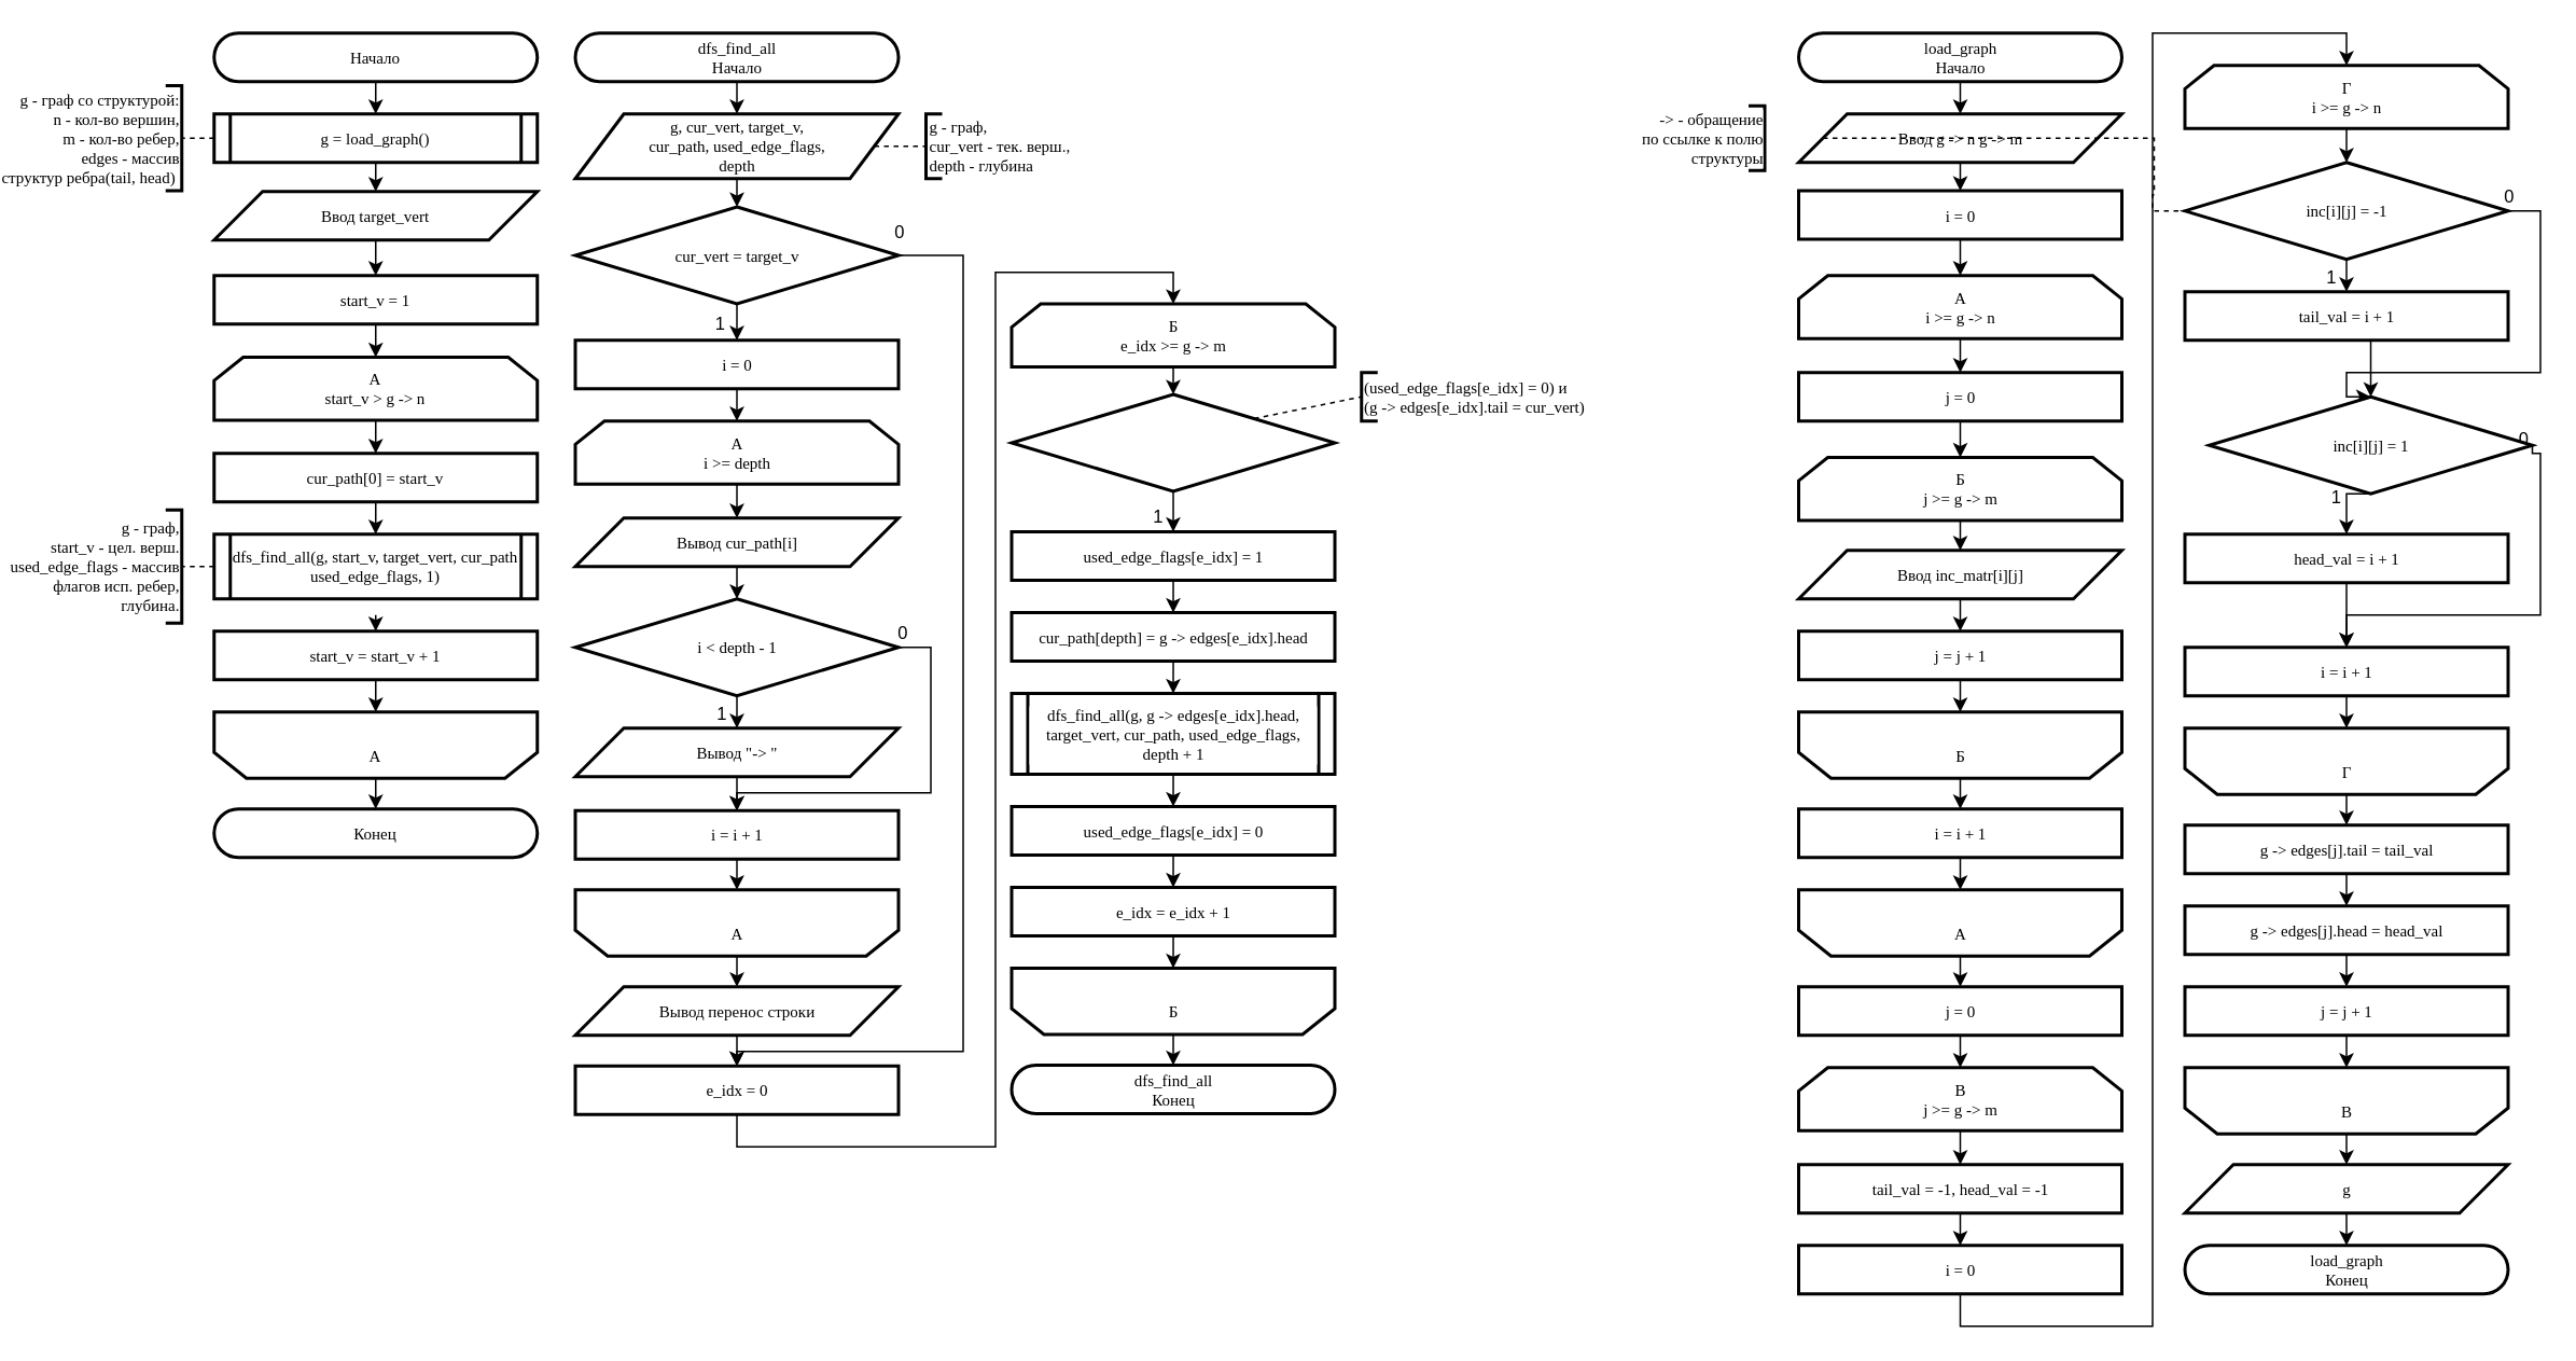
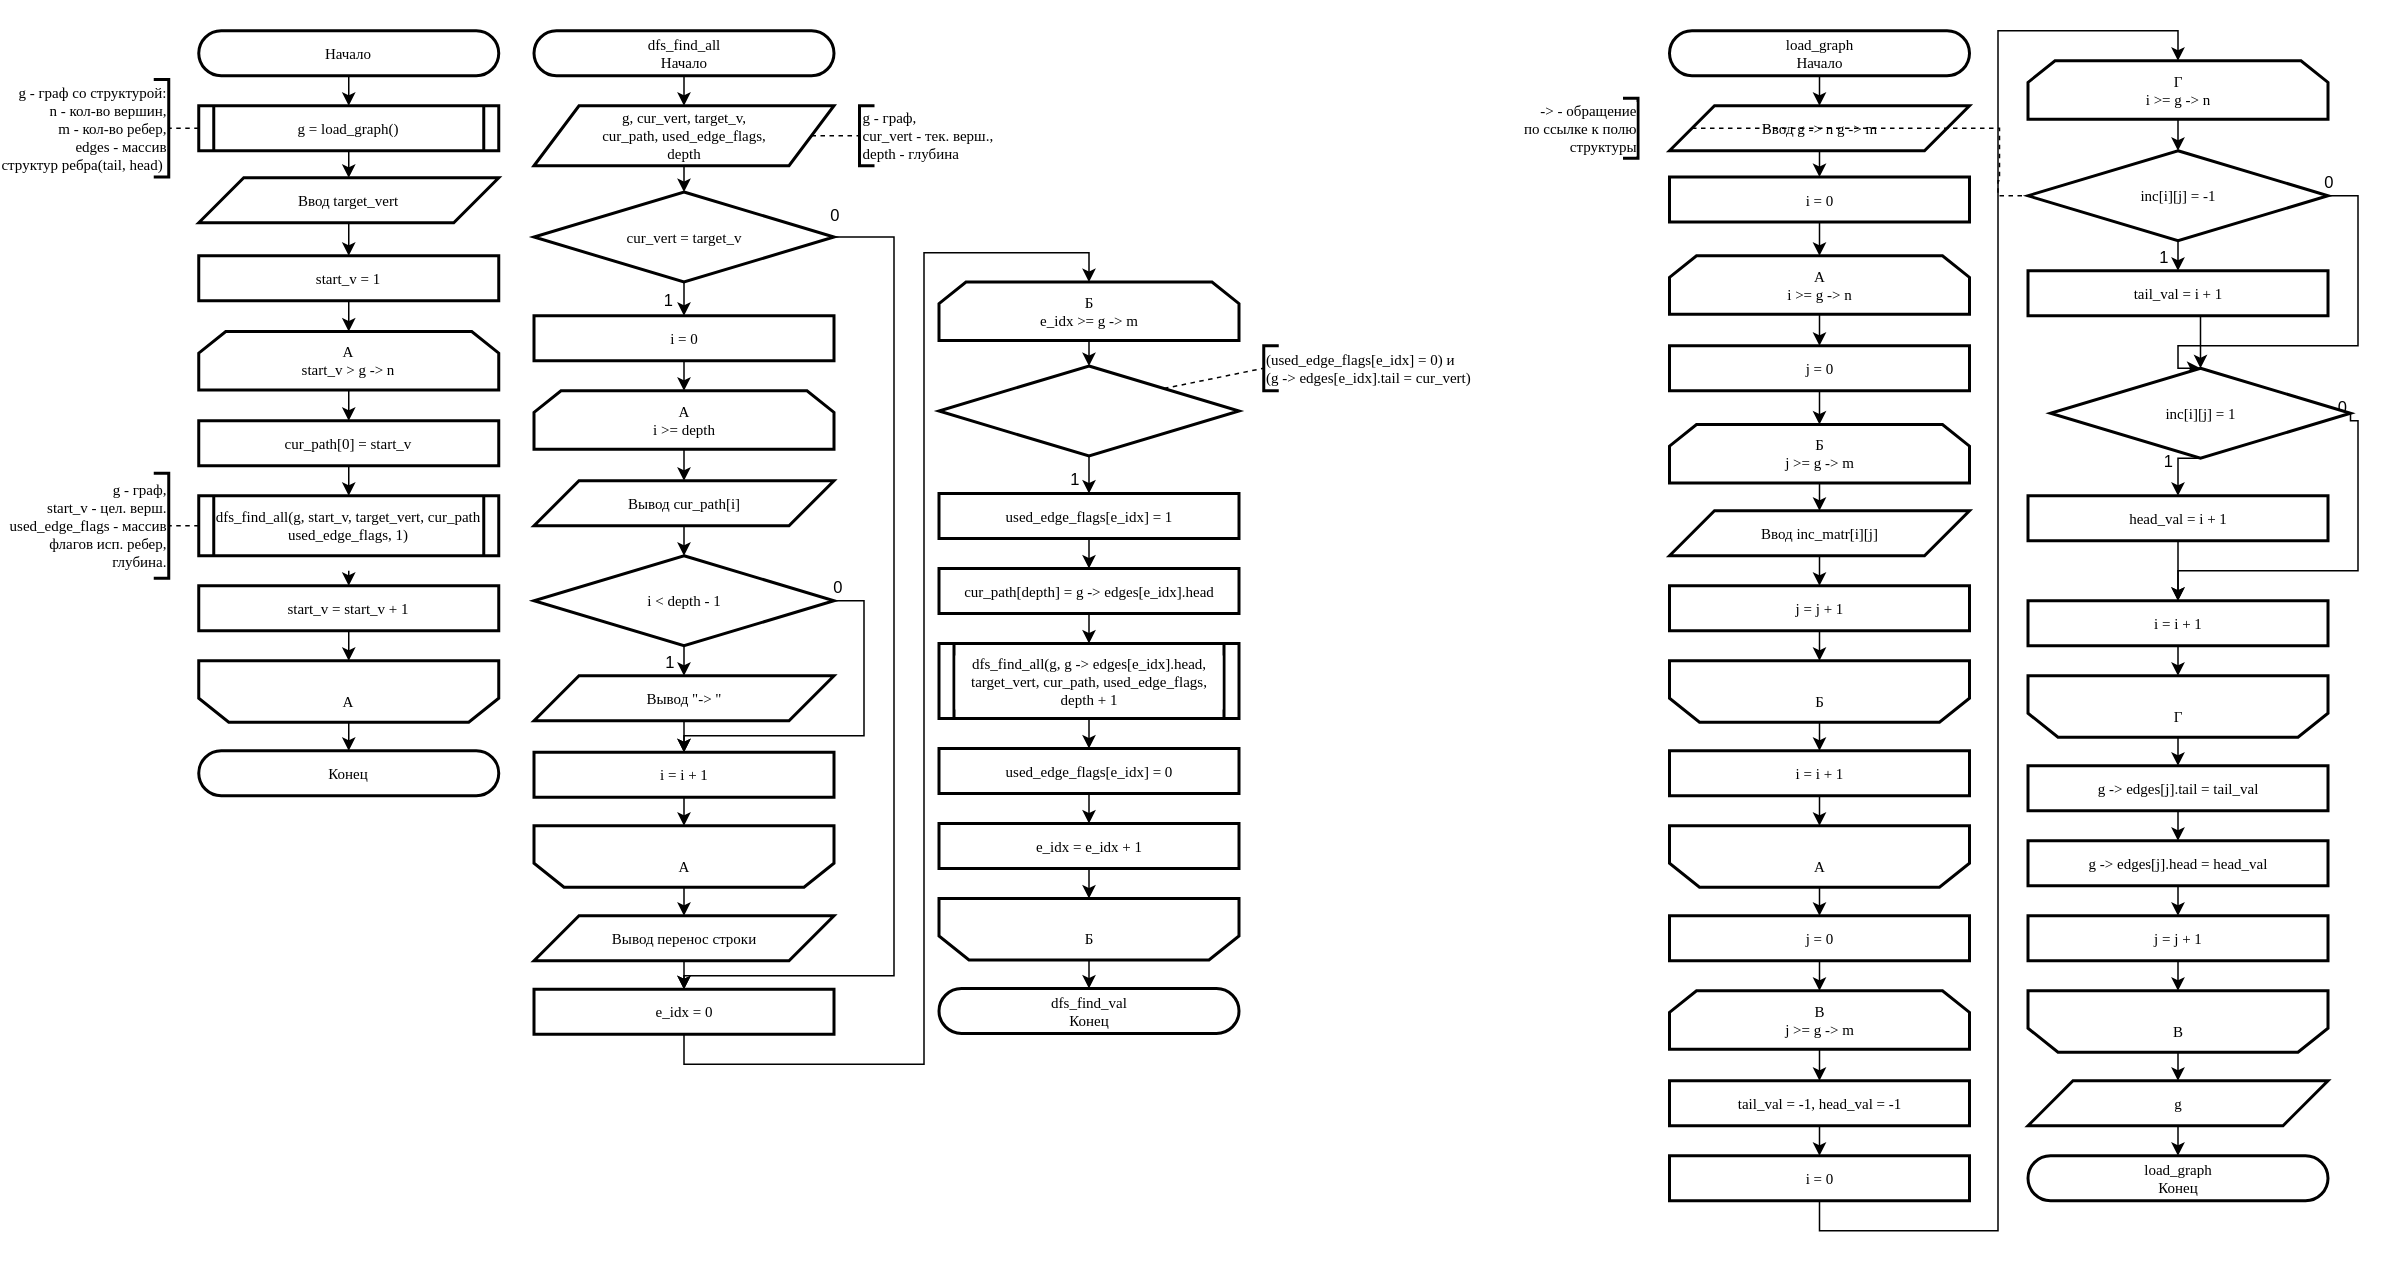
- <mxCell id="90" value="dfs_find_all&lt;br&gt;Конец" style="rounded=1;whiteSpace=wrap;html=1;arcSize=50;container=0;strokeWidth=2;fontFamily=JetBrainsMono Nerd Font;fontSize=10;labelBackgroundColor=#FFFFFF;" vertex="1" parent="1"><mxGeometry x="543.5" y="658.5" width="200" height="30" as="geometry" /></mxCell>
+ <mxCell id="90" value="dfs_find_val&lt;br&gt;Конец" style="rounded=1;whiteSpace=wrap;html=1;arcSize=50;container=0;strokeWidth=2;fontFamily=JetBrainsMono Nerd Font;fontSize=10;labelBackgroundColor=#FFFFFF;" vertex="1" parent="1"><mxGeometry x="543.5" y="658.5" width="200" height="30" as="geometry" /></mxCell>
